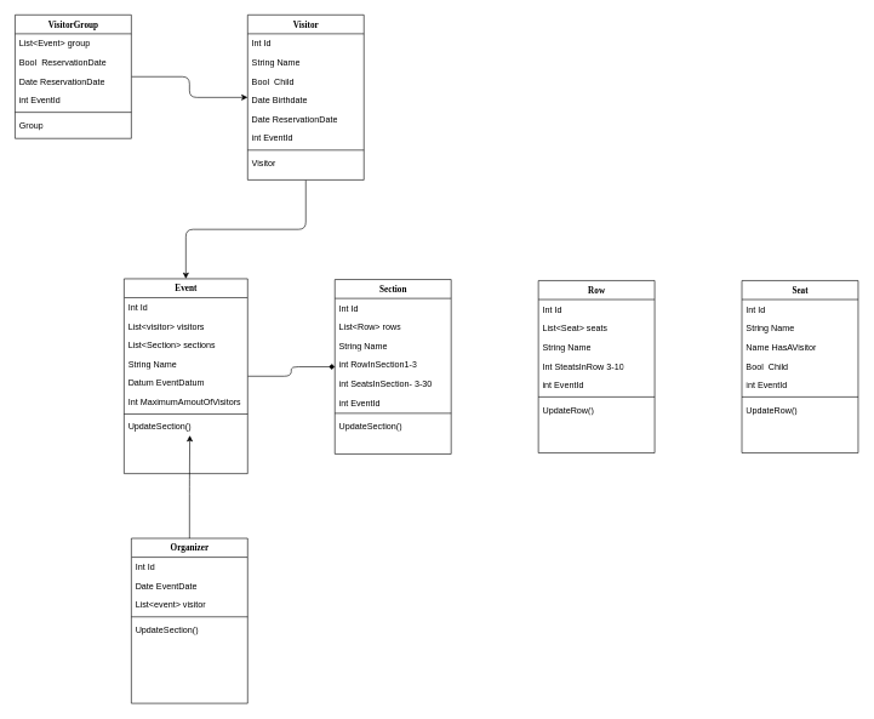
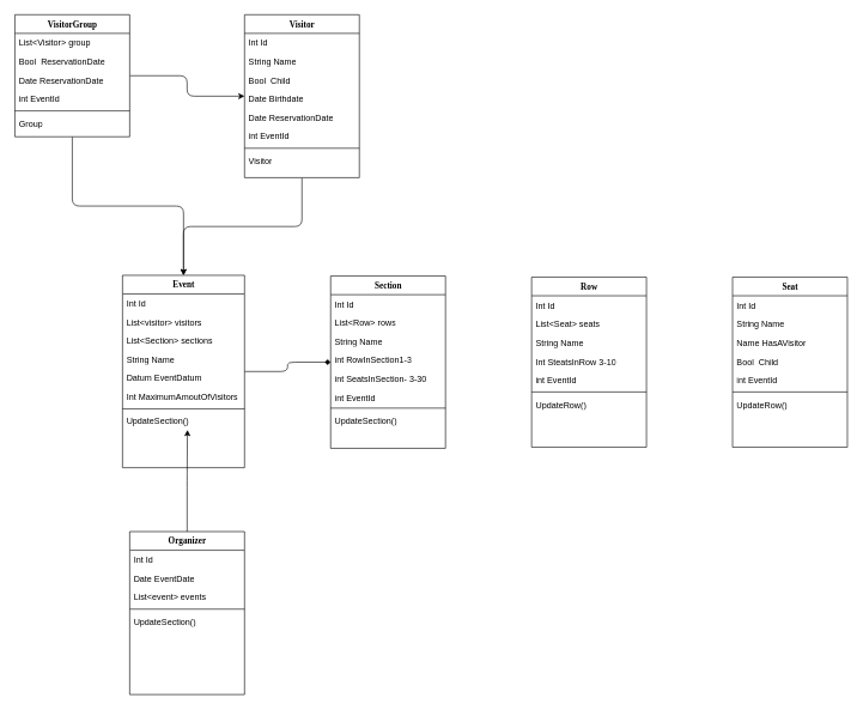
- <mxCell id="31" value="List&amp;lt;Event&amp;gt; group" style="text;html=1;strokeColor=none;fillColor=none;align=left;verticalAlign=top;spacingLeft=4;spacingRight=4;whiteSpace=wrap;overflow=hidden;rotatable=0;points=[[0,0.5],[1,0.5]];portConstraint=eastwest;" vertex="1" parent="30"><mxGeometry y="26" width="160" height="26" as="geometry" /></mxCell>
+ <mxCell id="31" value="List&amp;lt;Visitor&amp;gt; group" style="text;html=1;strokeColor=none;fillColor=none;align=left;verticalAlign=top;spacingLeft=4;spacingRight=4;whiteSpace=wrap;overflow=hidden;rotatable=0;points=[[0,0.5],[1,0.5]];portConstraint=eastwest;" vertex="1" parent="30"><mxGeometry y="26" width="160" height="26" as="geometry" /></mxCell>
+ <mxCell id="28" style="edgeStyle=orthogonalEdgeStyle;rounded=1;orthogonalLoop=1;jettySize=auto;html=1;" edge="1" parent="1" source="30" target="38"><mxGeometry relative="1" as="geometry" /></mxCell>
- <mxCell id="51" value="List&amp;lt;event&amp;gt; visitor" style="text;html=1;strokeColor=none;fillColor=none;align=left;verticalAlign=top;spacingLeft=4;spacingRight=4;whiteSpace=wrap;overflow=hidden;rotatable=0;points=[[0,0.5],[1,0.5]];portConstraint=eastwest;" vertex="1" parent="48"><mxGeometry y="78" width="160" height="26" as="geometry" /></mxCell>
+ <mxCell id="51" value="List&amp;lt;event&amp;gt; events" style="text;html=1;strokeColor=none;fillColor=none;align=left;verticalAlign=top;spacingLeft=4;spacingRight=4;whiteSpace=wrap;overflow=hidden;rotatable=0;points=[[0,0.5],[1,0.5]];portConstraint=eastwest;" vertex="1" parent="48"><mxGeometry y="78" width="160" height="26" as="geometry" /></mxCell>
